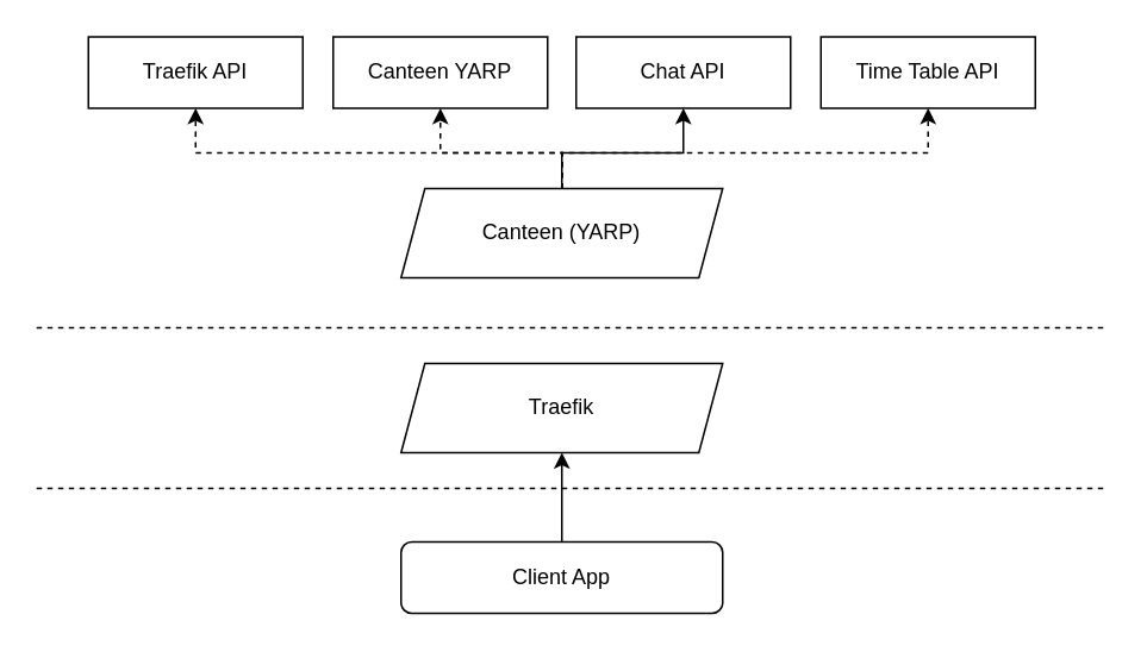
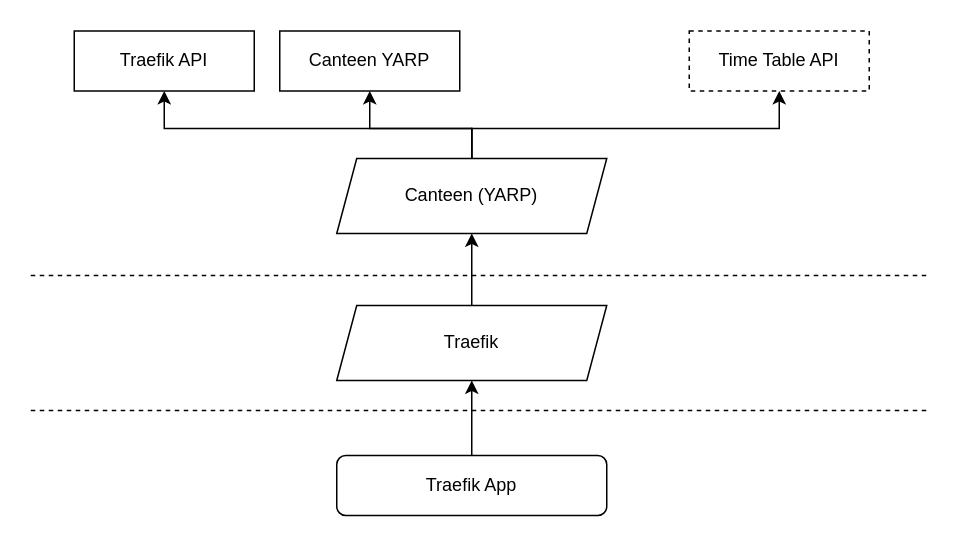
- <mxCell id="3" value="Chat API" style="rounded=0;whiteSpace=wrap;html=1;" vertex="1" parent="2"><mxGeometry x="273" width="120" height="40" as="geometry" /></mxCell>
- <mxCell id="4" value="Time Table API" style="rounded=0;whiteSpace=wrap;html=1;" vertex="1" parent="2"><mxGeometry x="410" width="120" height="40" as="geometry" /></mxCell>
+ <mxCell id="4" value="Time Table API" style="rounded=0;whiteSpace=wrap;html=1;dashed=1;" vertex="1" parent="2"><mxGeometry x="410" width="120" height="40" as="geometry" /></mxCell>
- <mxCell id="9" style="edgeStyle=orthogonalEdgeStyle;rounded=0;orthogonalLoop=1;jettySize=auto;html=1;dashed=1;" edge="1" parent="1" source="11" target="5"><mxGeometry relative="1" as="geometry"><Array as="points"><mxPoint x="314" y="85" /><mxPoint x="246" y="85" /></Array></mxGeometry></mxCell>
+ <mxCell id="9" style="edgeStyle=orthogonalEdgeStyle;rounded=0;orthogonalLoop=1;jettySize=auto;html=1;" edge="1" parent="1" source="11" target="5"><mxGeometry relative="1" as="geometry"><Array as="points"><mxPoint x="314" y="85" /><mxPoint x="246" y="85" /></Array></mxGeometry></mxCell>
- <mxCell id="8" style="edgeStyle=orthogonalEdgeStyle;rounded=0;orthogonalLoop=1;jettySize=auto;html=1;entryX=0.5;entryY=1;entryDx=0;entryDy=0;" edge="1" parent="1" source="11" target="3"><mxGeometry relative="1" as="geometry"><Array as="points"><mxPoint x="314" y="85" /><mxPoint x="382" y="85" /></Array></mxGeometry></mxCell>
- <mxCell id="10" style="edgeStyle=orthogonalEdgeStyle;rounded=0;orthogonalLoop=1;jettySize=auto;html=1;dashed=1;" edge="1" parent="1" source="11" target="6"><mxGeometry relative="1" as="geometry"><Array as="points"><mxPoint x="314" y="85" /><mxPoint x="109" y="85" /></Array></mxGeometry></mxCell>
+ <mxCell id="10" style="edgeStyle=orthogonalEdgeStyle;rounded=0;orthogonalLoop=1;jettySize=auto;html=1;" edge="1" parent="1" source="11" target="6"><mxGeometry relative="1" as="geometry"><Array as="points"><mxPoint x="314" y="85" /><mxPoint x="109" y="85" /></Array></mxGeometry></mxCell>
- <mxCell id="7" style="edgeStyle=orthogonalEdgeStyle;rounded=0;orthogonalLoop=1;jettySize=auto;html=1;dashed=1;" edge="1" parent="1" source="11" target="4"><mxGeometry relative="1" as="geometry"><Array as="points"><mxPoint x="314" y="85" /><mxPoint x="519" y="85" /></Array></mxGeometry></mxCell>
+ <mxCell id="7" style="edgeStyle=orthogonalEdgeStyle;rounded=0;orthogonalLoop=1;jettySize=auto;html=1;" edge="1" parent="1" source="11" target="4"><mxGeometry relative="1" as="geometry"><Array as="points"><mxPoint x="314" y="85" /><mxPoint x="519" y="85" /></Array></mxGeometry></mxCell>
+ <mxCell id="12" style="edgeStyle=orthogonalEdgeStyle;rounded=0;orthogonalLoop=1;jettySize=auto;html=1;entryX=0.5;entryY=1;entryDx=0;entryDy=0;" edge="1" parent="1" source="13" target="11"><mxGeometry relative="1" as="geometry" /></mxCell>
- <mxCell id="17" value="Client App" style="rounded=1;whiteSpace=wrap;html=1;" vertex="1" parent="1"><mxGeometry x="224" y="303" width="180" height="40" as="geometry" /></mxCell>
+ <mxCell id="17" value="Traefik App" style="rounded=1;whiteSpace=wrap;html=1;" vertex="1" parent="1"><mxGeometry x="224" y="303" width="180" height="40" as="geometry" /></mxCell>
